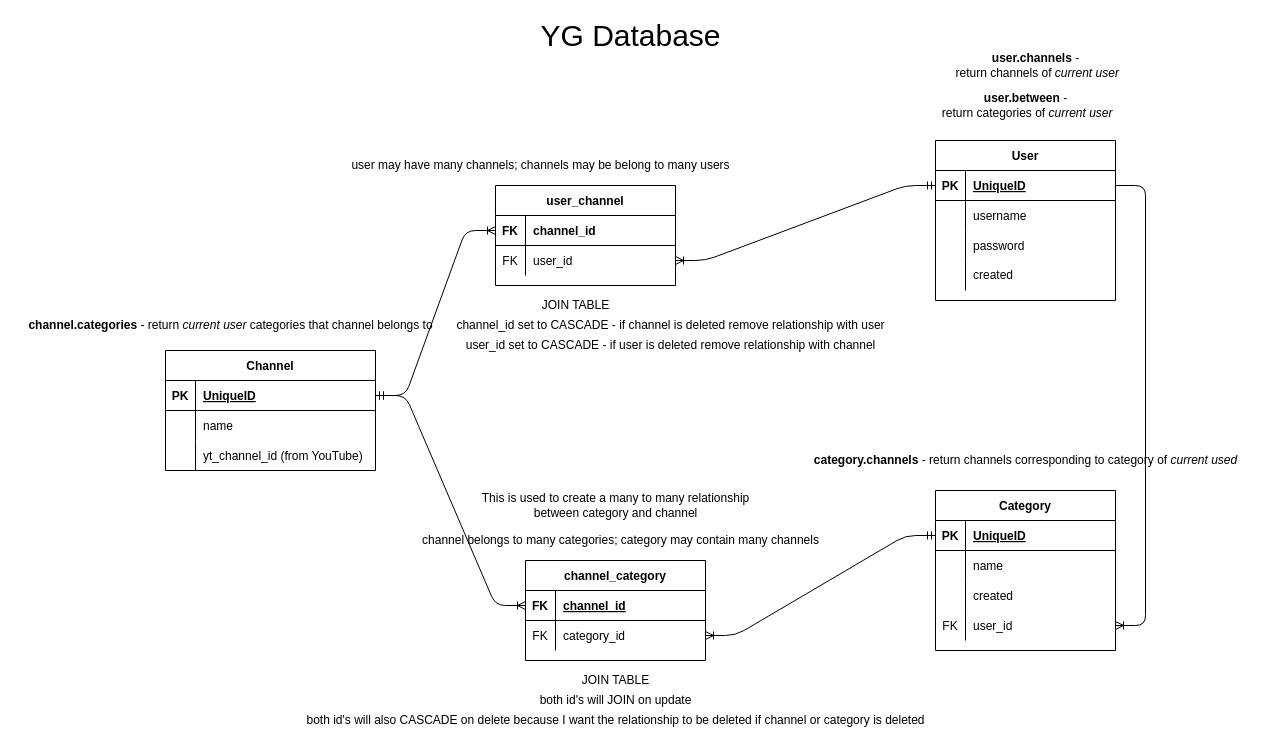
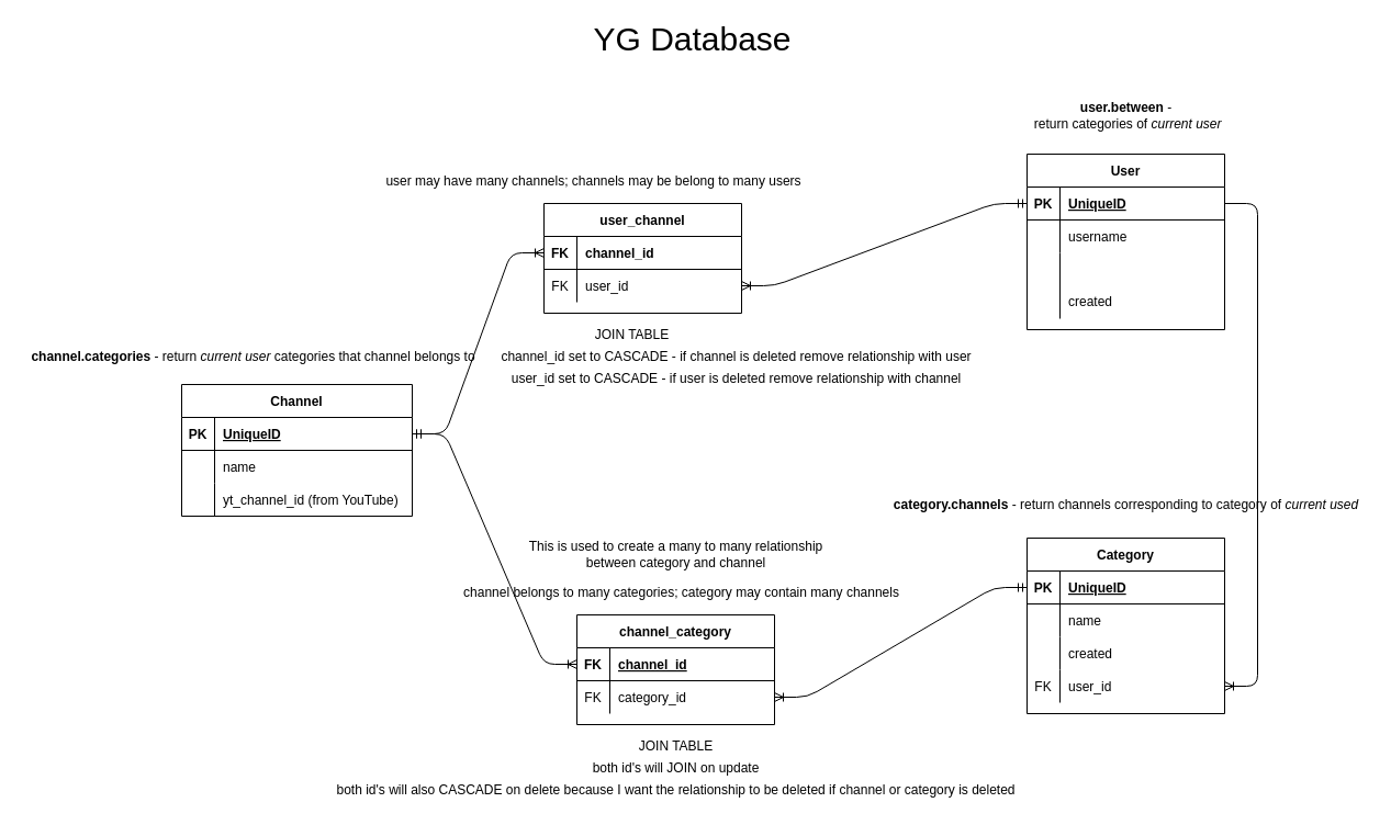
- <mxCell id="65" value="&lt;b&gt;user.channels&lt;/b&gt; -&lt;br&gt;&amp;nbsp;return channels of &lt;i&gt;current user&lt;/i&gt;" style="text;html=1;align=center;verticalAlign=middle;resizable=0;points=[];autosize=1;" vertex="1" parent="2"><mxGeometry x="885" width="180" height="30" as="geometry" /></mxCell>
- <mxCell id="35" value="password" style="shape=partialRectangle;connectable=0;fillColor=none;top=0;left=0;bottom=0;right=0;align=left;spacingLeft=6;overflow=hidden;" vertex="1" parent="33"><mxGeometry x="30" width="150" height="30" as="geometry" /></mxCell>
